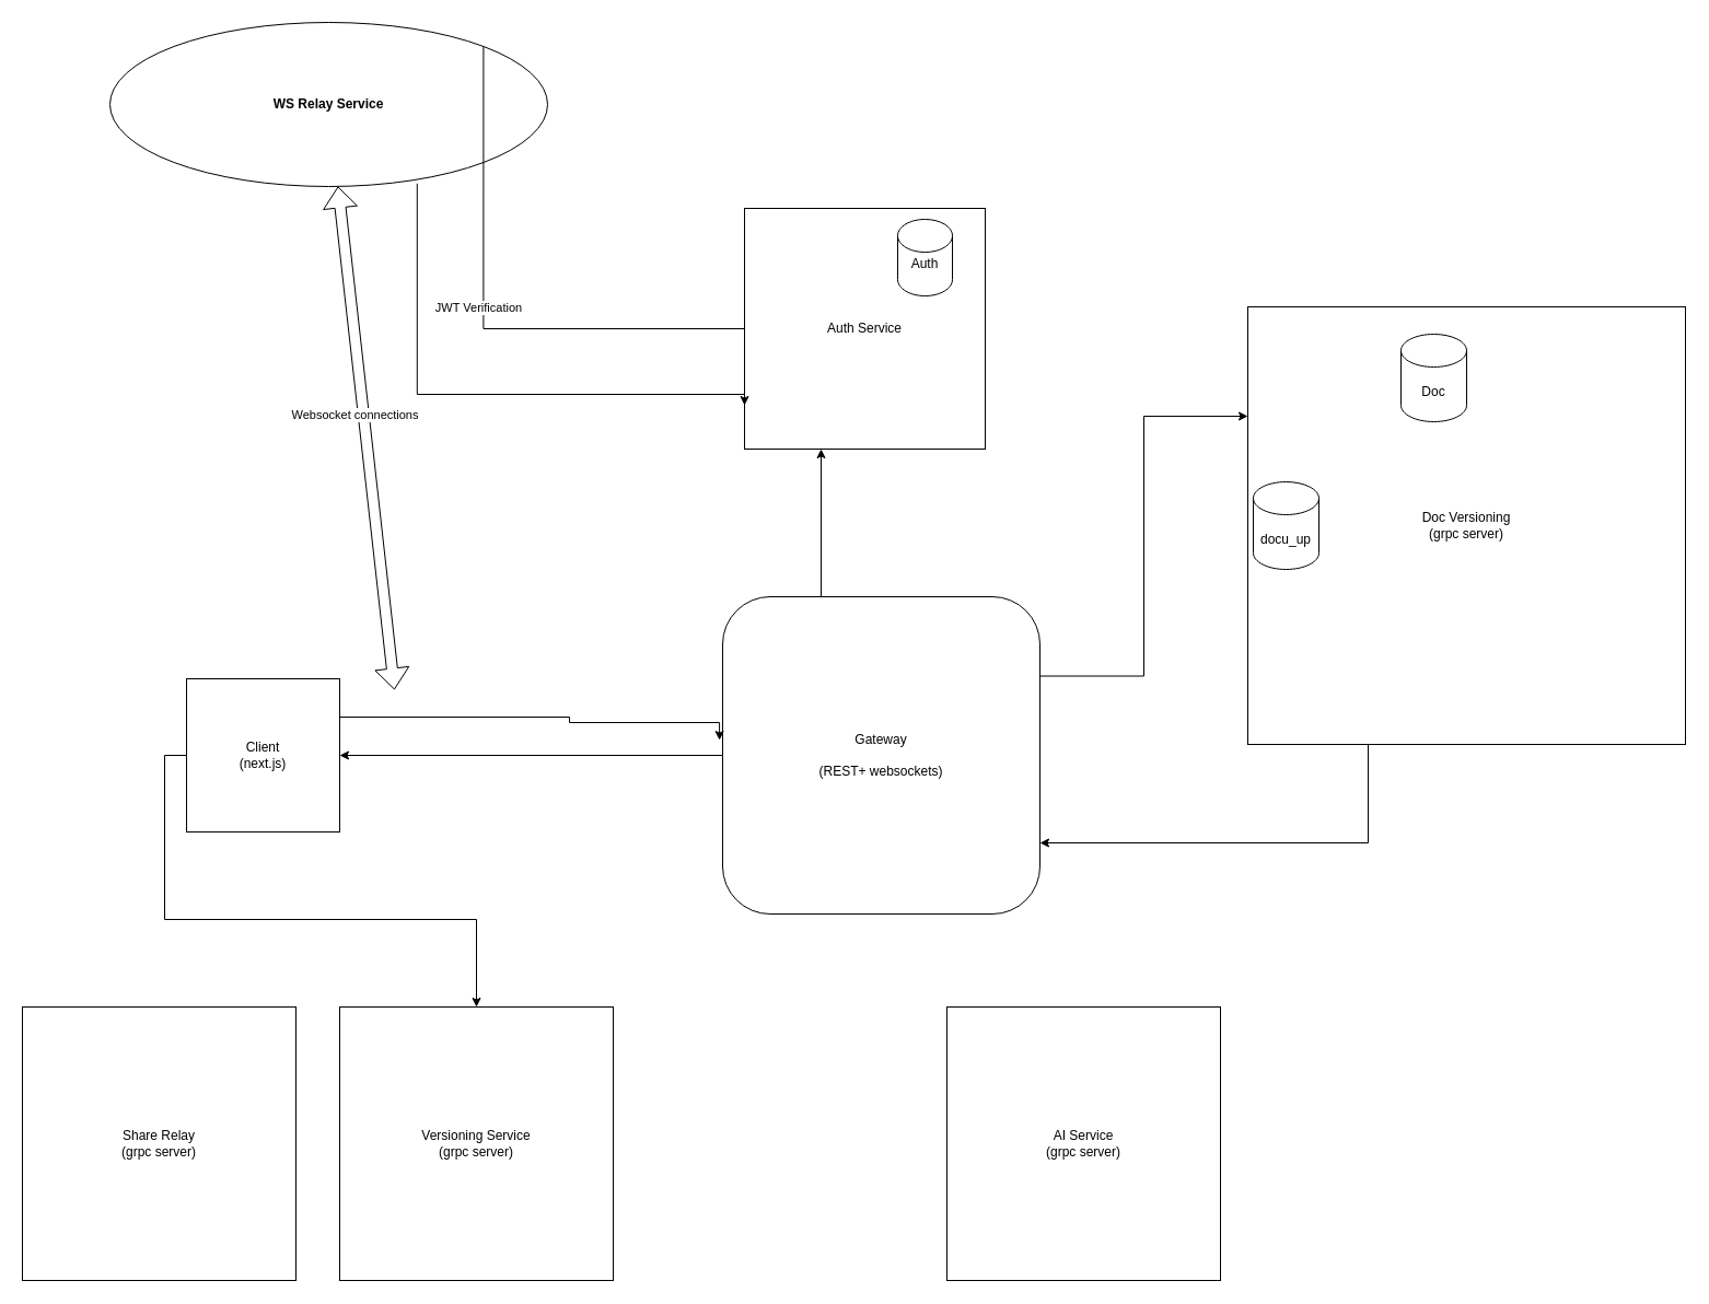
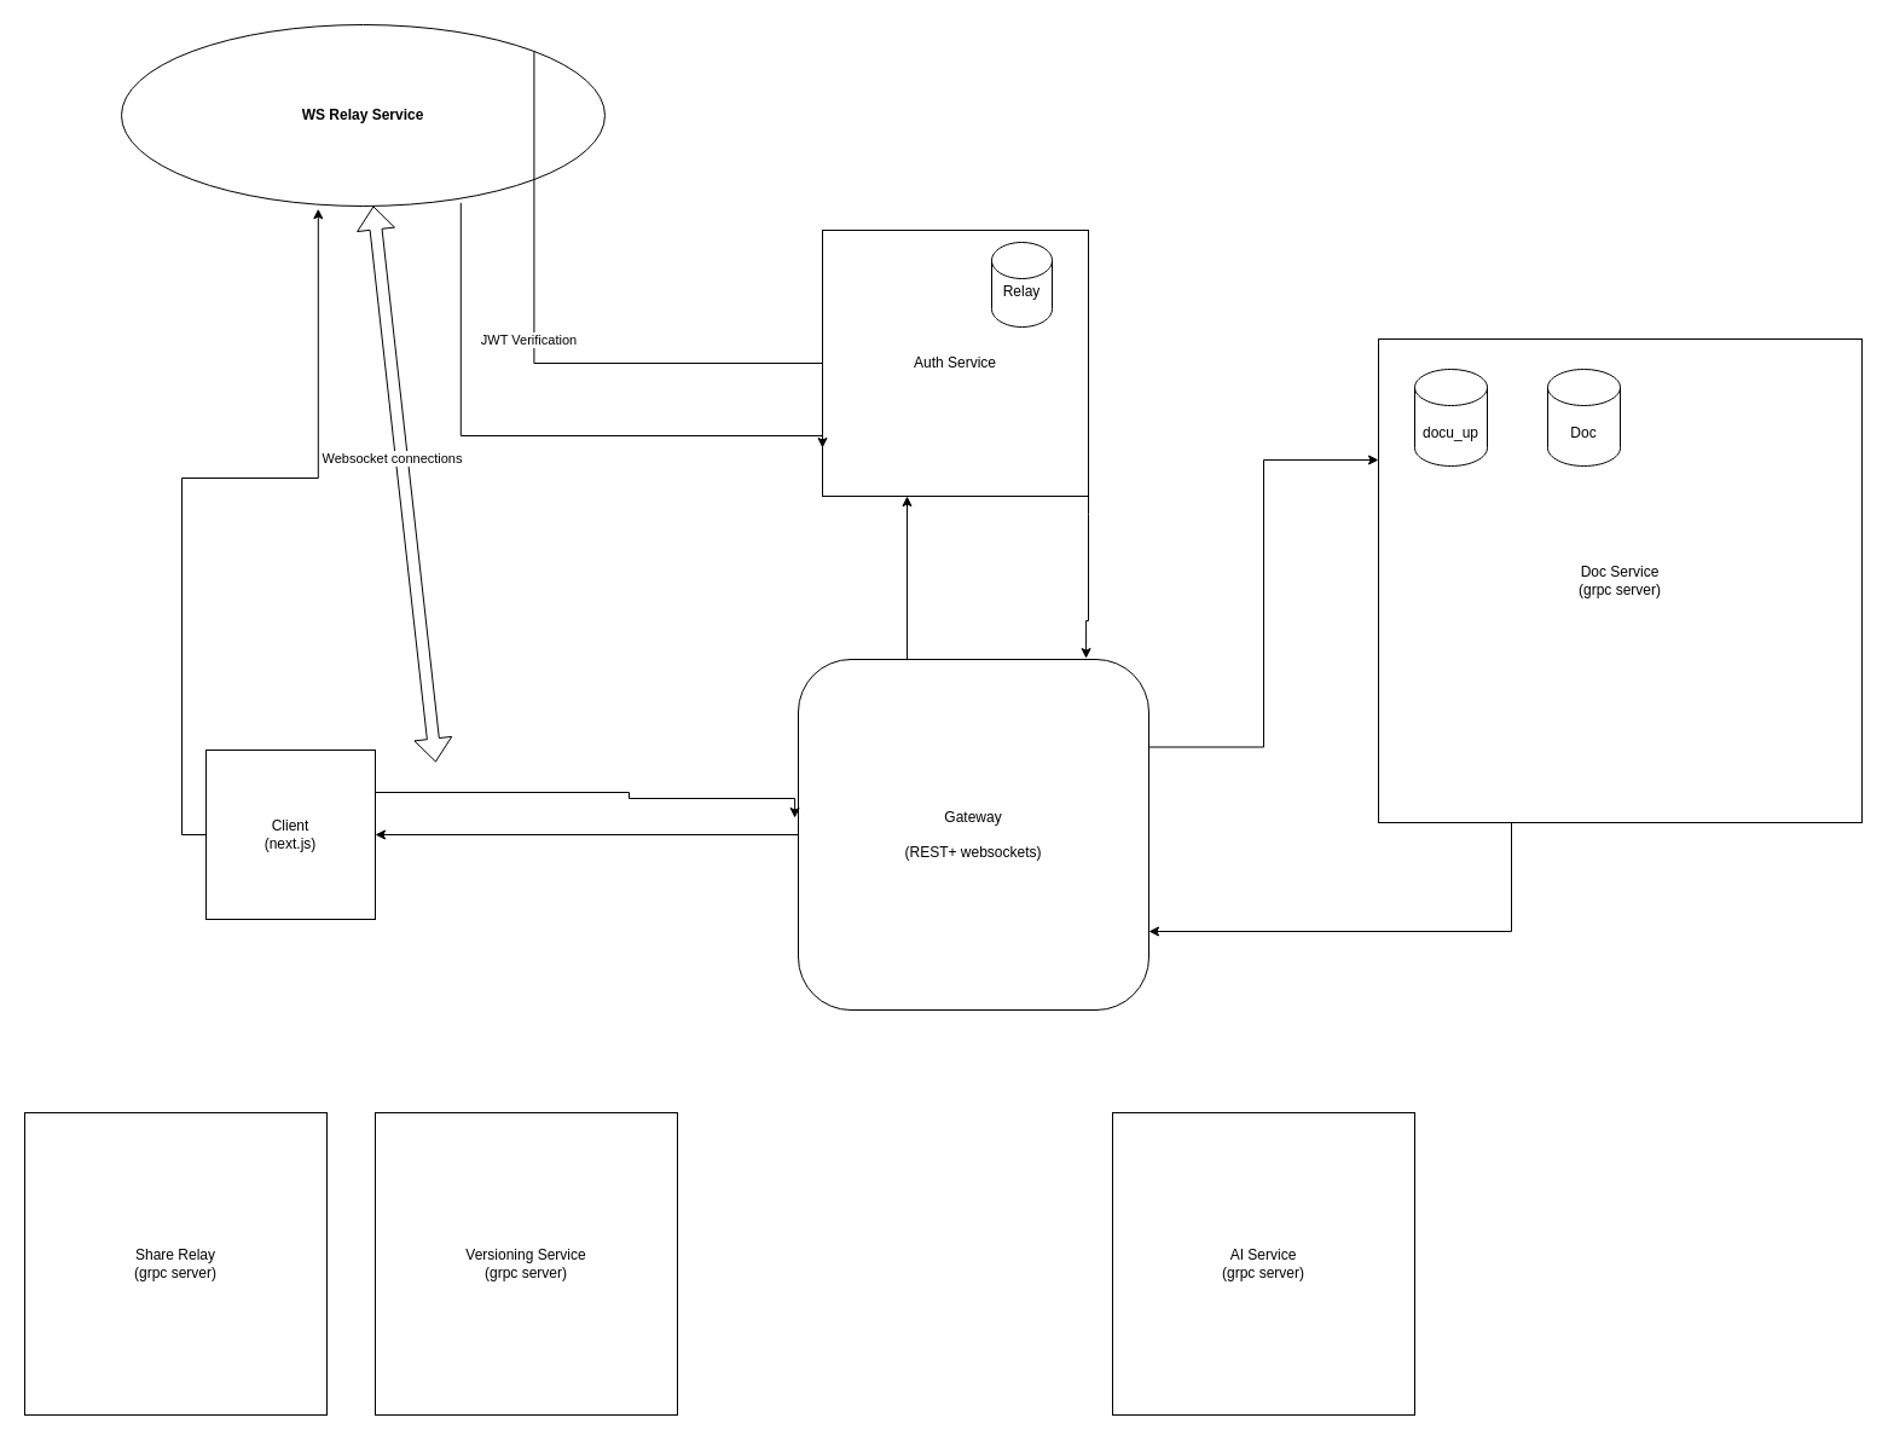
- <mxCell id="24" value="Auth&lt;div&gt;&lt;br&gt;&lt;/div&gt;" style="shape=cylinder3;whiteSpace=wrap;html=1;boundedLbl=1;backgroundOutline=1;size=15;" vertex="1" parent="1"><mxGeometry x="820" y="200" width="50" height="70" as="geometry" /></mxCell>
+ <mxCell id="24" value="Relay&lt;div&gt;&lt;br&gt;&lt;/div&gt;" style="shape=cylinder3;whiteSpace=wrap;html=1;boundedLbl=1;backgroundOutline=1;size=15;" vertex="1" parent="1"><mxGeometry x="820" y="200" width="50" height="70" as="geometry" /></mxCell>
+ <mxCell id="15" style="edgeStyle=orthogonalEdgeStyle;rounded=0;orthogonalLoop=1;jettySize=auto;html=1;exitX=1;exitY=0.75;exitDx=0;exitDy=0;entryX=0.821;entryY=-0.003;entryDx=0;entryDy=0;entryPerimeter=0;" parent="1" source="7" target="5" edge="1"><mxGeometry relative="1" as="geometry"><Array as="points"><mxPoint x="900" y="425" /><mxPoint x="900" y="513" /><mxPoint x="898" y="513" /></Array></mxGeometry></mxCell>
- <mxCell id="22" value="docu_up" style="shape=cylinder3;whiteSpace=wrap;html=1;boundedLbl=1;backgroundOutline=1;size=15;" vertex="1" parent="1"><mxGeometry x="1145" y="440" width="60" height="80" as="geometry" /></mxCell>
+ <mxCell id="22" value="docu_up" style="shape=cylinder3;whiteSpace=wrap;html=1;boundedLbl=1;backgroundOutline=1;size=15;" vertex="1" parent="1"><mxGeometry x="1170" y="305" width="60" height="80" as="geometry" /></mxCell>
- <mxCell id="9" value="Doc Versioning&lt;div&gt;(grpc server)&lt;/div&gt;" style="whiteSpace=wrap;html=1;aspect=fixed;" parent="1" vertex="1"><mxGeometry x="1140" y="280" width="400" height="400" as="geometry" /></mxCell>
+ <mxCell id="9" value="Doc Service&lt;div&gt;(grpc server)&lt;/div&gt;" style="whiteSpace=wrap;html=1;aspect=fixed;" parent="1" vertex="1"><mxGeometry x="1140" y="280" width="400" height="400" as="geometry" /></mxCell>
- <mxCell id="20" style="edgeStyle=orthogonalEdgeStyle;rounded=0;orthogonalLoop=1;jettySize=auto;html=1;exitX=0;exitY=0.5;exitDx=0;exitDy=0;" parent="1" source="2" target="11" edge="1"><mxGeometry relative="1" as="geometry" /></mxCell>
+ <mxCell id="20" style="edgeStyle=orthogonalEdgeStyle;rounded=0;orthogonalLoop=1;jettySize=auto;html=1;exitX=0;exitY=0.5;exitDx=0;exitDy=0;entryX=0.407;entryY=1.015;entryDx=0;entryDy=0;entryPerimeter=0;" parent="1" source="2" target="14" edge="1"><mxGeometry relative="1" as="geometry" /></mxCell>
- <mxCell id="10" value="AI Service&lt;div&gt;(grpc server)&lt;/div&gt;" style="whiteSpace=wrap;html=1;aspect=fixed;" parent="1" vertex="1"><mxGeometry x="865" y="920" width="250" height="250" as="geometry" /></mxCell>
+ <mxCell id="10" value="AI Service&lt;div&gt;(grpc server)&lt;/div&gt;" style="whiteSpace=wrap;html=1;aspect=fixed;" parent="1" vertex="1"><mxGeometry x="920" y="920" width="250" height="250" as="geometry" /></mxCell>
